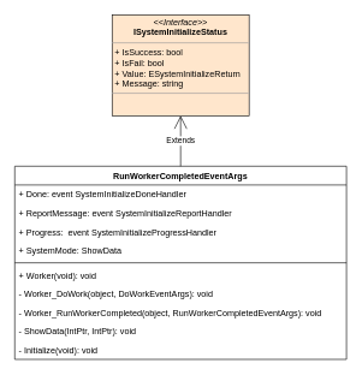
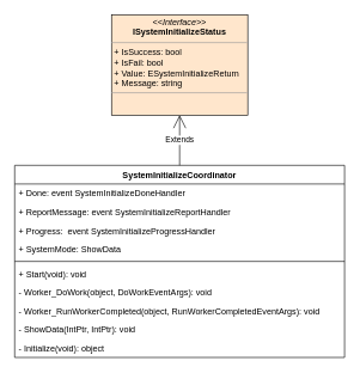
- <mxCell id="3" value="RunWorkerCompletedEventArgs" style="swimlane;fontStyle=1;align=center;verticalAlign=top;childLayout=stackLayout;horizontal=1;startSize=26;horizontalStack=0;resizeParent=1;resizeParentMax=0;resizeLast=0;collapsible=1;marginBottom=0;" vertex="1" parent="1"><mxGeometry x="20" y="230" width="460" height="268" as="geometry" /></mxCell>
+ <mxCell id="3" value="SystemInitializeCoordinator" style="swimlane;fontStyle=1;align=center;verticalAlign=top;childLayout=stackLayout;horizontal=1;startSize=26;horizontalStack=0;resizeParent=1;resizeParentMax=0;resizeLast=0;collapsible=1;marginBottom=0;" vertex="1" parent="1"><mxGeometry x="20" y="230" width="460" height="268" as="geometry" /></mxCell>
- <mxCell id="9" value="+ Worker(void): void" style="text;strokeColor=none;fillColor=none;align=left;verticalAlign=top;spacingLeft=4;spacingRight=4;overflow=hidden;rotatable=0;points=[[0,0.5],[1,0.5]];portConstraint=eastwest;" vertex="1" parent="3"><mxGeometry y="138" width="460" height="26" as="geometry" /></mxCell>
+ <mxCell id="9" value="+ Start(void): void" style="text;strokeColor=none;fillColor=none;align=left;verticalAlign=top;spacingLeft=4;spacingRight=4;overflow=hidden;rotatable=0;points=[[0,0.5],[1,0.5]];portConstraint=eastwest;" vertex="1" parent="3"><mxGeometry y="138" width="460" height="26" as="geometry" /></mxCell>
- <mxCell id="13" value="- Initialize(void): void" style="text;strokeColor=none;fillColor=none;align=left;verticalAlign=top;spacingLeft=4;spacingRight=4;overflow=hidden;rotatable=0;points=[[0,0.5],[1,0.5]];portConstraint=eastwest;" vertex="1" parent="3"><mxGeometry y="242" width="460" height="26" as="geometry" /></mxCell>
+ <mxCell id="13" value="- Initialize(void): object" style="text;strokeColor=none;fillColor=none;align=left;verticalAlign=top;spacingLeft=4;spacingRight=4;overflow=hidden;rotatable=0;points=[[0,0.5],[1,0.5]];portConstraint=eastwest;" vertex="1" parent="3"><mxGeometry y="242" width="460" height="26" as="geometry" /></mxCell>
